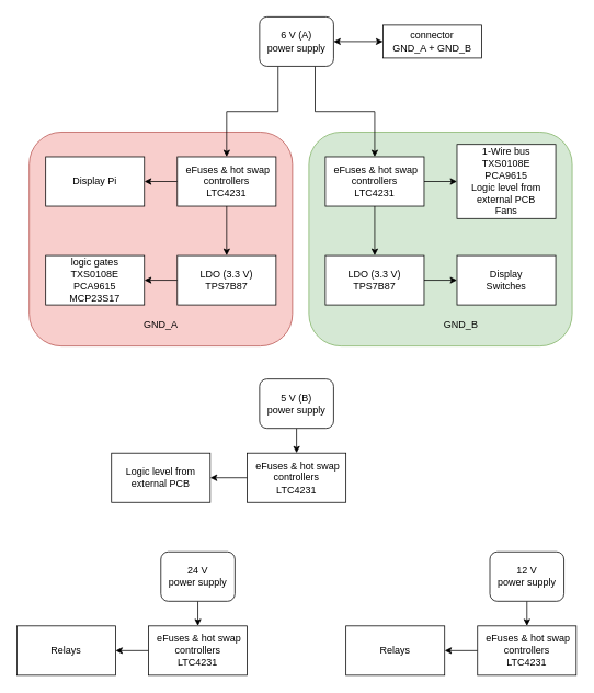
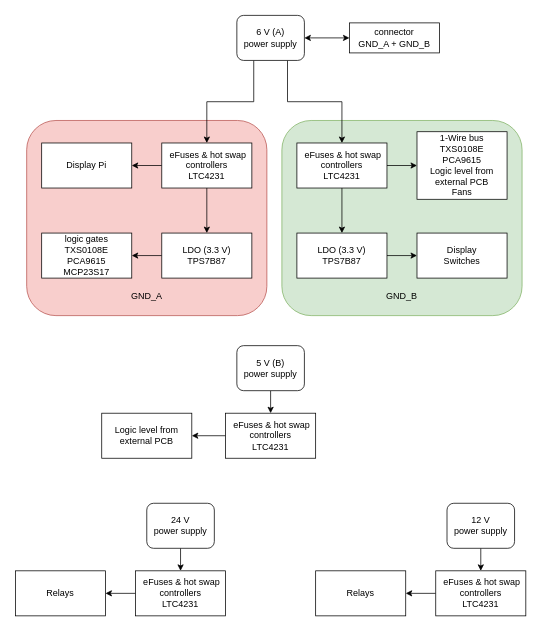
- <mxCell id="23" value="GND_B" style="text;html=1;strokeColor=none;fillColor=none;align=center;verticalAlign=middle;whiteSpace=wrap;rounded=0;fontColor=#000000;" parent="1" vertex="1"><mxGeometry x="530" y="380" width="60" height="30" as="geometry" /></mxCell>
+ <mxCell id="23" value="GND_B" style="text;html=1;strokeColor=none;fillColor=none;align=center;verticalAlign=middle;whiteSpace=wrap;rounded=0;fontColor=#000000;" parent="1" vertex="1"><mxGeometry x="505" y="380" width="60" height="30" as="geometry" /></mxCell>
